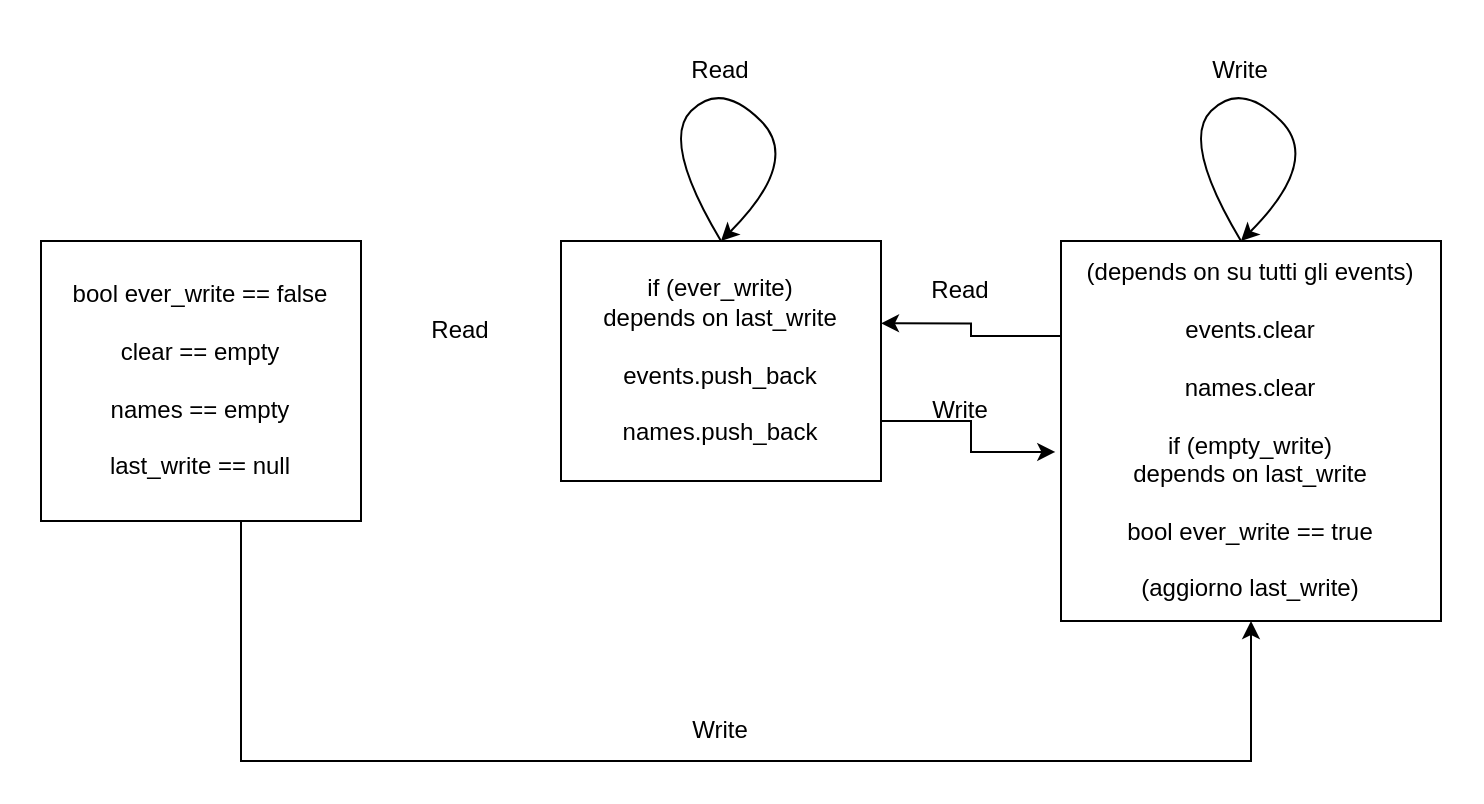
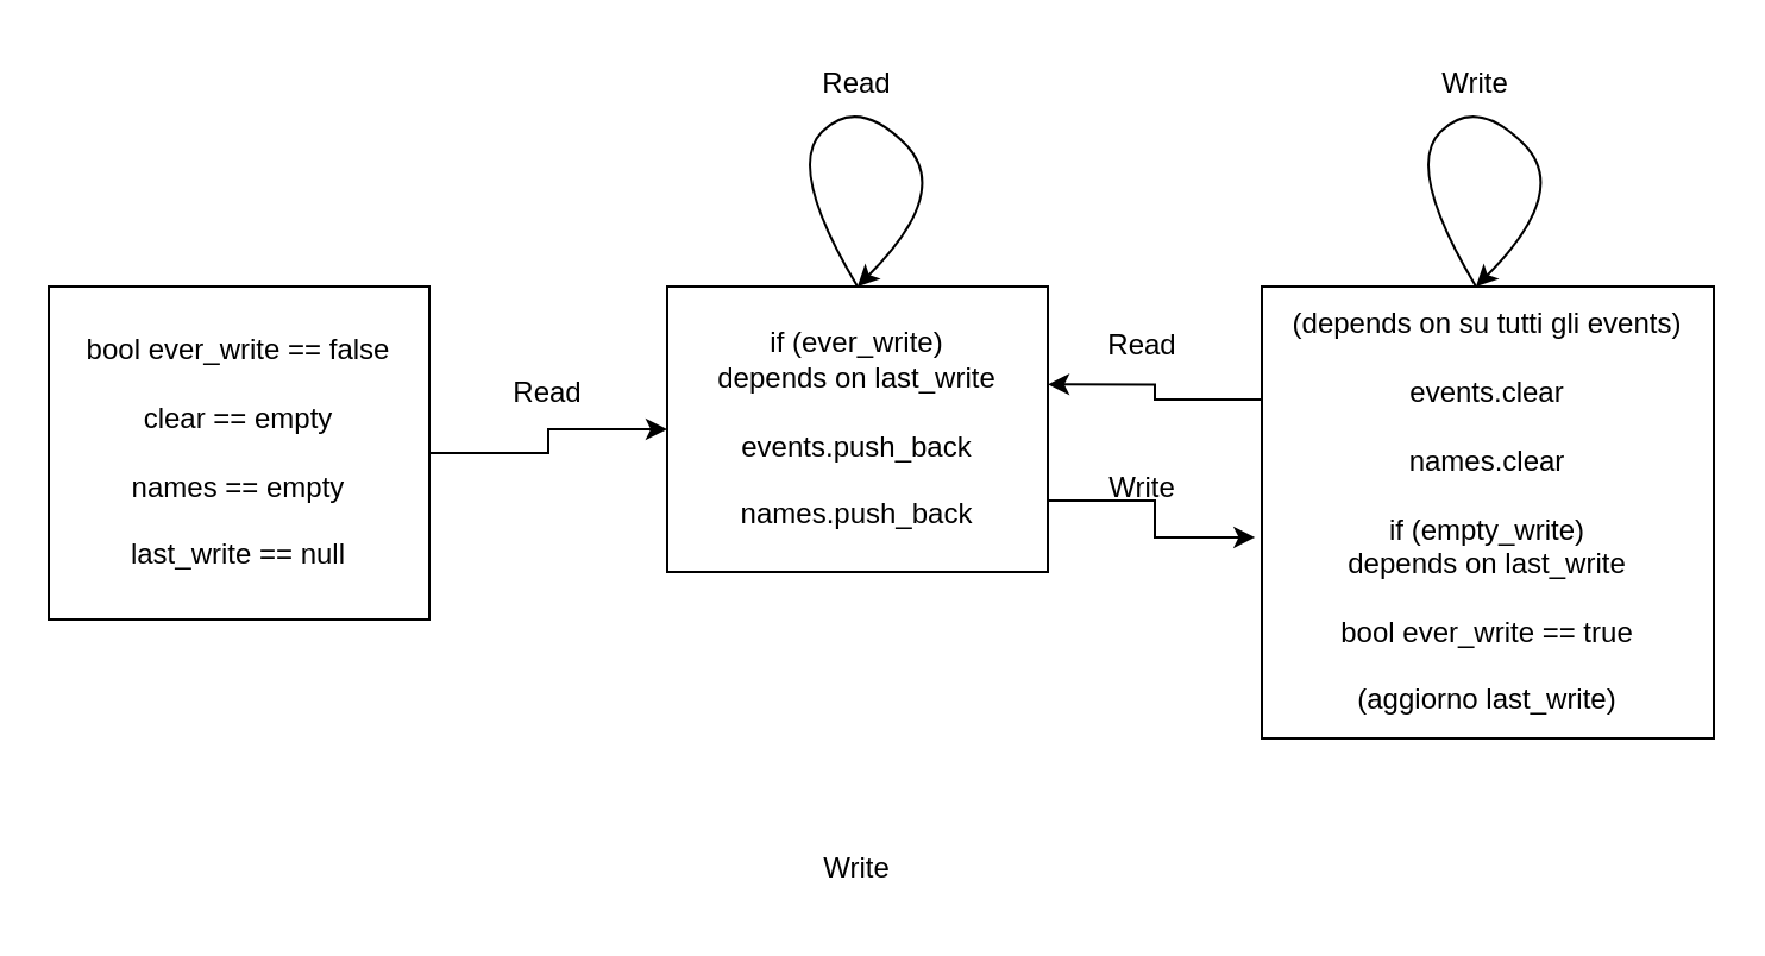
+ <mxCell id="2" style="edgeStyle=orthogonalEdgeStyle;rounded=0;orthogonalLoop=1;jettySize=auto;html=1;entryX=0;entryY=0.5;entryDx=0;entryDy=0;" parent="1" source="4" target="5" edge="1"><mxGeometry relative="1" as="geometry" /></mxCell>
- <mxCell id="3" style="edgeStyle=orthogonalEdgeStyle;rounded=0;orthogonalLoop=1;jettySize=auto;html=1;entryX=0.5;entryY=1;entryDx=0;entryDy=0;" parent="1" source="4" target="9" edge="1"><mxGeometry relative="1" as="geometry"><Array as="points"><mxPoint x="120" y="380" /><mxPoint x="625" y="380" /></Array></mxGeometry></mxCell>
